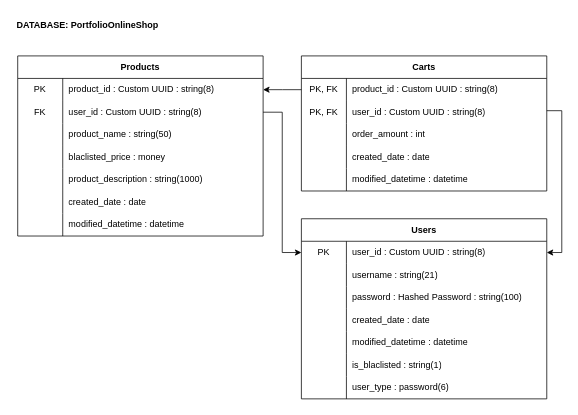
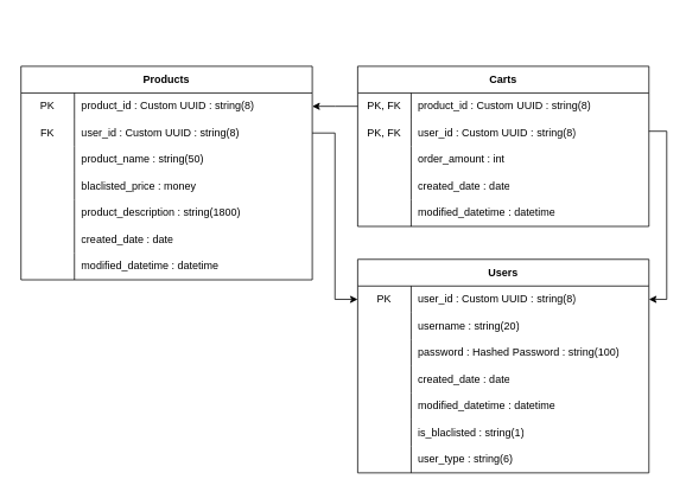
- <mxCell id="24" value="DATABASE: PortfolioOnlineShop" style="text;html=1;align=left;verticalAlign=middle;resizable=0;points=[];autosize=1;strokeColor=none;fillColor=none;fontStyle=1" parent="1" vertex="1"><mxGeometry x="20" y="20" width="194" height="26" as="geometry" /></mxCell>
- <mxCell id="17" value="product_description : string(1000)" style="shape=partialRectangle;connectable=0;fillColor=none;top=0;left=0;bottom=0;right=0;align=left;spacingLeft=6;overflow=hidden;html=1;whiteSpace=wrap;" parent="15" vertex="1"><mxGeometry x="60" width="267" height="30" as="geometry"><mxRectangle width="267" height="30" as="alternateBounds" /></mxGeometry></mxCell>
+ <mxCell id="17" value="product_description : string(1800)" style="shape=partialRectangle;connectable=0;fillColor=none;top=0;left=0;bottom=0;right=0;align=left;spacingLeft=6;overflow=hidden;html=1;whiteSpace=wrap;" parent="15" vertex="1"><mxGeometry x="60" width="267" height="30" as="geometry"><mxRectangle width="267" height="30" as="alternateBounds" /></mxGeometry></mxCell>
- <mxCell id="47" value="username : string(21)" style="shape=partialRectangle;connectable=0;fillColor=none;top=0;left=0;bottom=0;right=0;align=left;spacingLeft=6;overflow=hidden;html=1;whiteSpace=wrap;" parent="45" vertex="1"><mxGeometry x="60" width="267" height="30" as="geometry"><mxRectangle width="267" height="30" as="alternateBounds" /></mxGeometry></mxCell>
+ <mxCell id="47" value="username : string(20)" style="shape=partialRectangle;connectable=0;fillColor=none;top=0;left=0;bottom=0;right=0;align=left;spacingLeft=6;overflow=hidden;html=1;whiteSpace=wrap;" parent="45" vertex="1"><mxGeometry x="60" width="267" height="30" as="geometry"><mxRectangle width="267" height="30" as="alternateBounds" /></mxGeometry></mxCell>
- <mxCell id="62" value="user_type : password(6)" style="shape=partialRectangle;connectable=0;fillColor=none;top=0;left=0;bottom=0;right=0;align=left;spacingLeft=6;overflow=hidden;html=1;whiteSpace=wrap;" parent="60" vertex="1"><mxGeometry x="60" width="267" height="30" as="geometry"><mxRectangle width="267" height="30" as="alternateBounds" /></mxGeometry></mxCell>
+ <mxCell id="62" value="user_type : string(6)" style="shape=partialRectangle;connectable=0;fillColor=none;top=0;left=0;bottom=0;right=0;align=left;spacingLeft=6;overflow=hidden;html=1;whiteSpace=wrap;" parent="60" vertex="1"><mxGeometry x="60" width="267" height="30" as="geometry"><mxRectangle width="267" height="30" as="alternateBounds" /></mxGeometry></mxCell>
